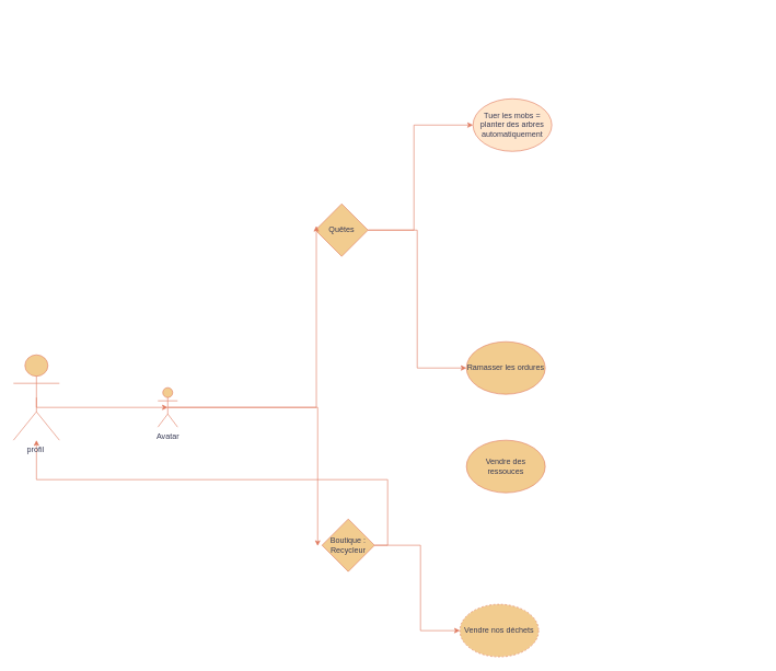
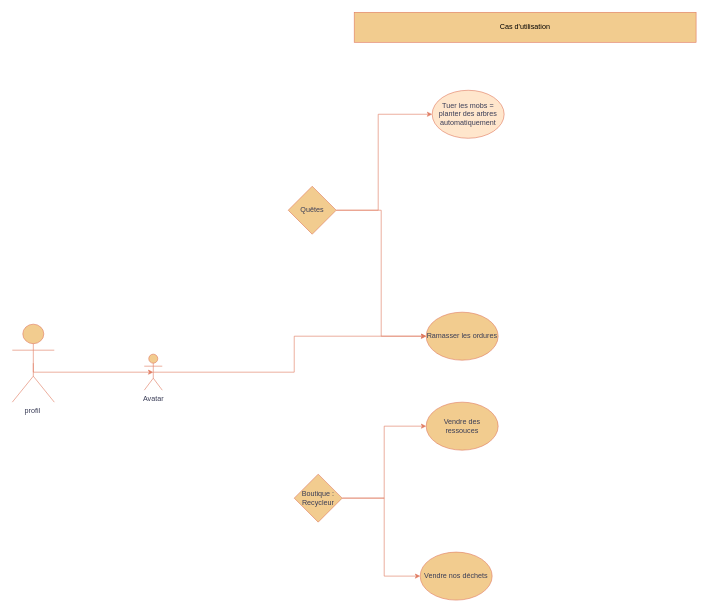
+ <mxCell id="2" value="Cas d'utilisation" style="html=1;whiteSpace=wrap;strokeColor=#E07A5F;fillColor=#F2CC8F;" vertex="1" parent="1"><mxGeometry x="590" y="20" width="570" height="50" as="geometry" /></mxCell>
- <mxCell id="16" style="edgeStyle=orthogonalEdgeStyle;rounded=0;orthogonalLoop=1;jettySize=auto;html=1;exitX=0.5;exitY=0.5;exitDx=0;exitDy=0;exitPerimeter=0;entryX=0.017;entryY=0.421;entryDx=0;entryDy=0;entryPerimeter=0;strokeColor=#E07A5F;fontColor=#393C56;fillColor=#F2CC8F;" edge="1" parent="1" source="10" target="8"><mxGeometry relative="1" as="geometry" /></mxCell>
+ <mxCell id="16" style="edgeStyle=orthogonalEdgeStyle;rounded=0;orthogonalLoop=1;jettySize=auto;html=1;exitX=0.5;exitY=0.5;exitDx=0;exitDy=0;exitPerimeter=0;strokeColor=#E07A5F;fontColor=#393C56;fillColor=#F2CC8F;" edge="1" parent="1" source="10" target="12"><mxGeometry relative="1" as="geometry" /></mxCell>
- <mxCell id="17" style="edgeStyle=orthogonalEdgeStyle;rounded=0;orthogonalLoop=1;jettySize=auto;html=1;exitX=0.5;exitY=0.5;exitDx=0;exitDy=0;exitPerimeter=0;entryX=-0.083;entryY=0.513;entryDx=0;entryDy=0;entryPerimeter=0;strokeColor=#E07A5F;fontColor=#393C56;fillColor=#F2CC8F;" edge="1" parent="1" source="10" target="5"><mxGeometry relative="1" as="geometry" /></mxCell>
- <mxCell id="3" style="edgeStyle=orthogonalEdgeStyle;rounded=0;orthogonalLoop=1;jettySize=auto;html=1;exitX=1;exitY=0.5;exitDx=0;exitDy=0;strokeColor=#E07A5F;fontColor=#393C56;fillColor=#F2CC8F;" edge="1" parent="1" source="5" target="9"><mxGeometry relative="1" as="geometry" /></mxCell>
+ <mxCell id="3" style="edgeStyle=orthogonalEdgeStyle;rounded=0;orthogonalLoop=1;jettySize=auto;html=1;exitX=1;exitY=0.5;exitDx=0;exitDy=0;entryX=0;entryY=0.5;entryDx=0;entryDy=0;strokeColor=#E07A5F;fontColor=#393C56;fillColor=#F2CC8F;" edge="1" parent="1" source="5" target="13"><mxGeometry relative="1" as="geometry" /></mxCell>
- <mxCell id="14" value="Vendre nos déchets" style="ellipse;whiteSpace=wrap;html=1;strokeColor=#E07A5F;fontColor=#393C56;fillColor=#F2CC8F;dashed=1;" vertex="1" parent="1"><mxGeometry x="700" y="920" width="120" height="80" as="geometry" /></mxCell>
+ <mxCell id="14" value="Vendre nos déchets" style="ellipse;whiteSpace=wrap;html=1;strokeColor=#E07A5F;fontColor=#393C56;fillColor=#F2CC8F;" vertex="1" parent="1"><mxGeometry x="700" y="920" width="120" height="80" as="geometry" /></mxCell>
